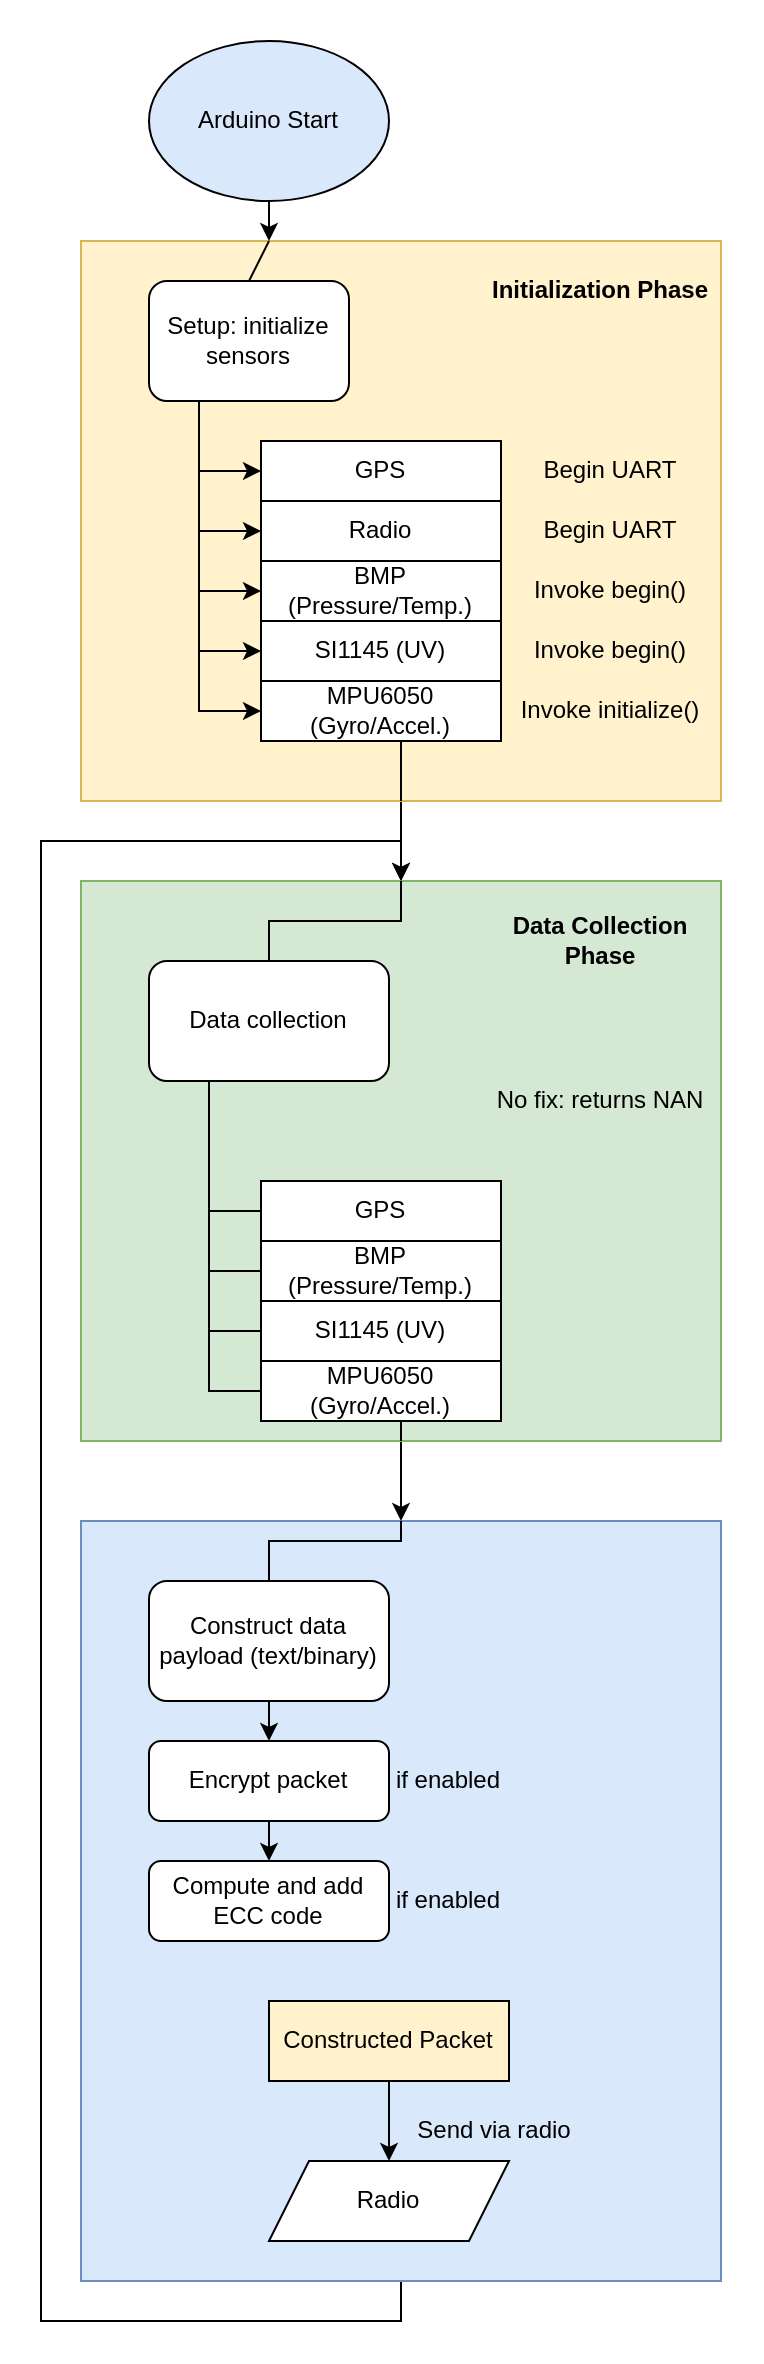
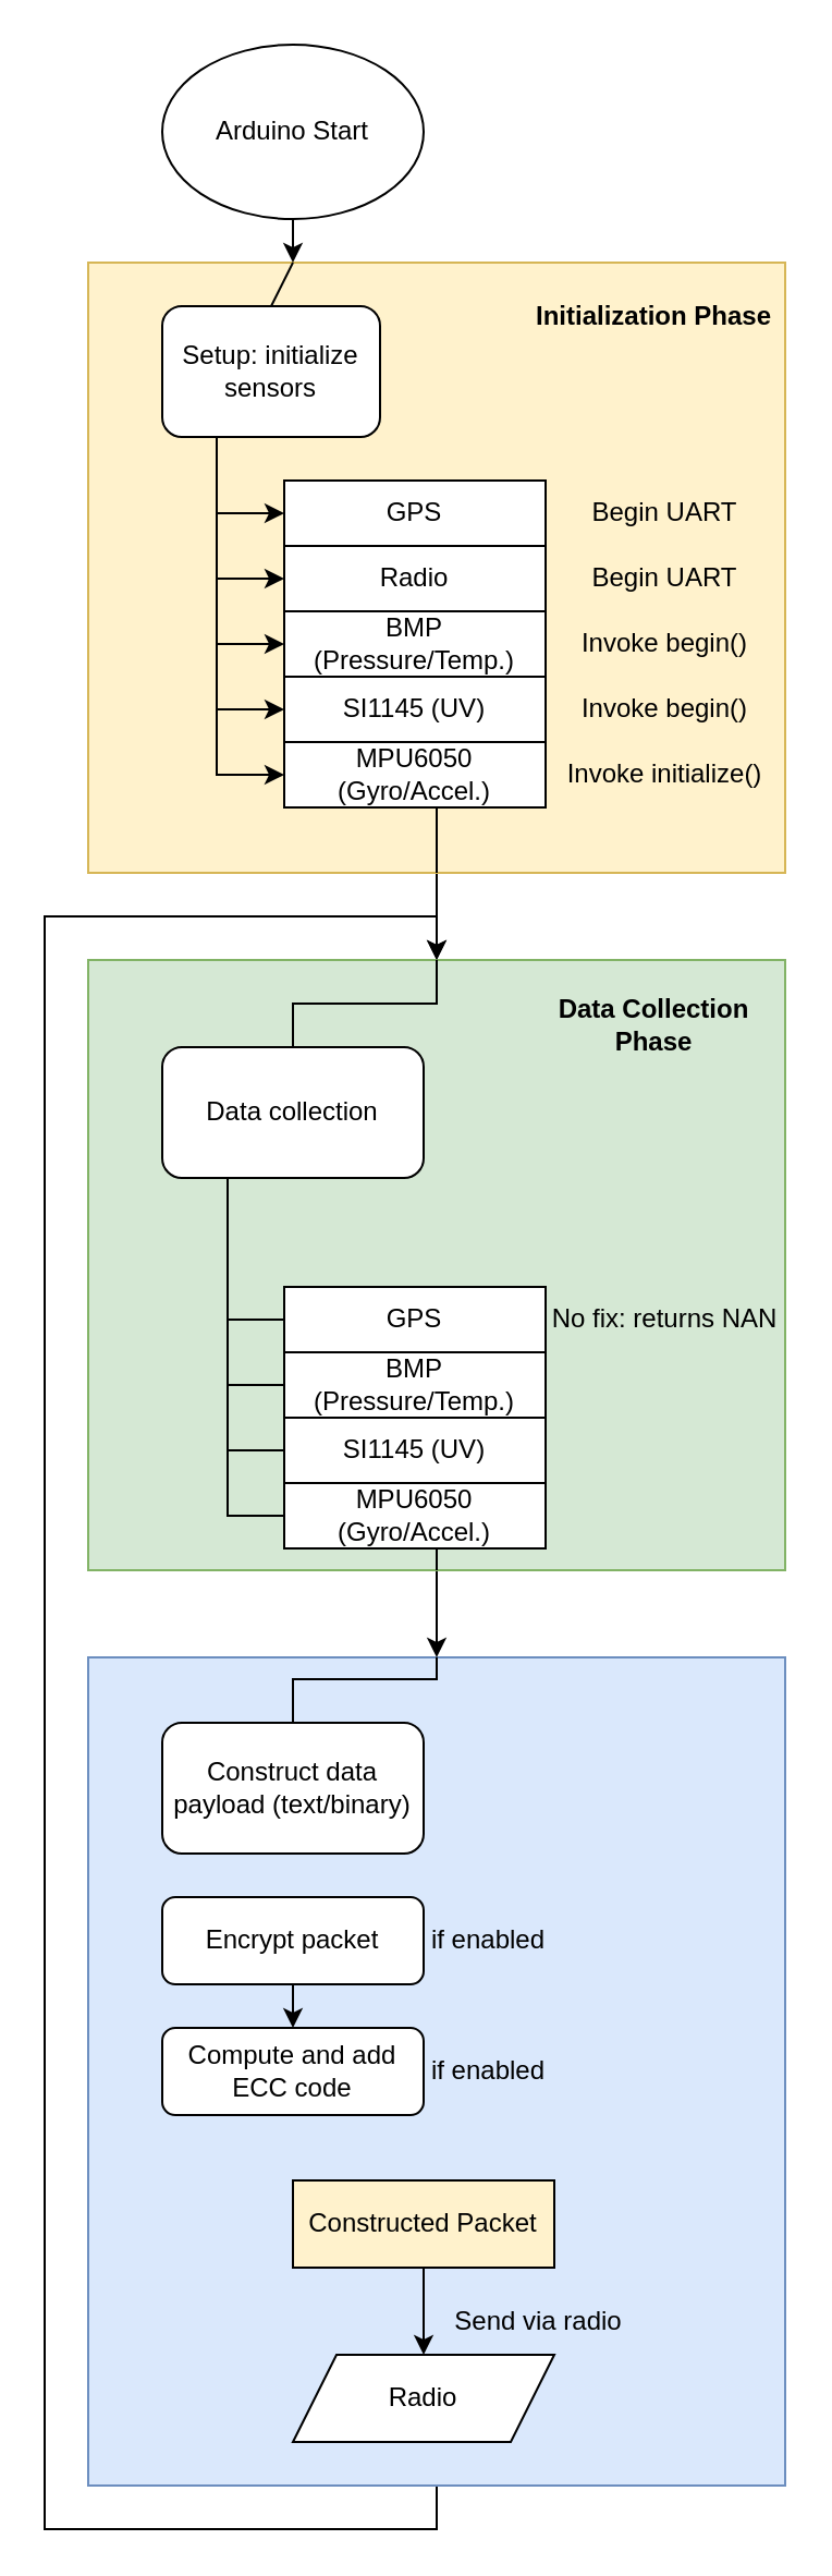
- <mxCell id="9" value="Arduino Start" style="ellipse;whiteSpace=wrap;html=1;fillColor=#dae8fc;" vertex="1" parent="1"><mxGeometry x="74" width="120" height="80" as="geometry" y="20" /></mxCell>
+ <mxCell id="9" value="Arduino Start" style="ellipse;whiteSpace=wrap;html=1;" vertex="1" parent="1"><mxGeometry x="74" width="120" height="80" as="geometry" y="20" /></mxCell>
- <mxCell id="41" value="No fix: returns NAN" style="text;html=1;strokeColor=none;fillColor=none;align=center;verticalAlign=middle;whiteSpace=wrap;rounded=0;" vertex="1" parent="1"><mxGeometry x="245" y="535" width="110" height="30" as="geometry" /></mxCell>
+ <mxCell id="41" value="No fix: returns NAN" style="text;html=1;strokeColor=none;fillColor=none;align=center;verticalAlign=middle;whiteSpace=wrap;rounded=0;" vertex="1" parent="1"><mxGeometry x="250" y="590" width="110" height="30" as="geometry" /></mxCell>
- <mxCell id="43" style="edgeStyle=orthogonalEdgeStyle;rounded=0;orthogonalLoop=1;jettySize=auto;html=1;exitX=0.5;exitY=1;exitDx=0;exitDy=0;entryX=0.5;entryY=0;entryDx=0;entryDy=0;endArrow=classic;endFill=1;" edge="1" parent="1" source="44" target="47"><mxGeometry relative="1" as="geometry" /></mxCell>
